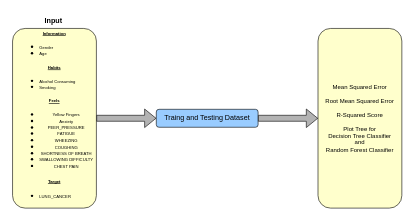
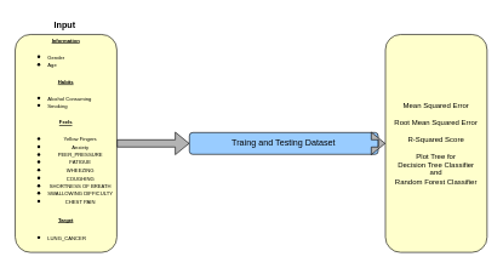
- <mxCell id="4" value="Traing and Testing Dataset" style="rounded=1;whiteSpace=wrap;html=1;fillColor=#99CCFF;" vertex="1" parent="1"><mxGeometry x="260" y="182" width="170" height="30" as="geometry" /></mxCell>
+ <mxCell id="4" value="Traing and Testing Dataset" style="rounded=1;whiteSpace=wrap;html=1;fillColor=#99CCFF;" vertex="1" parent="1"><mxGeometry x="260" y="182" width="260" height="30" as="geometry" /></mxCell>
